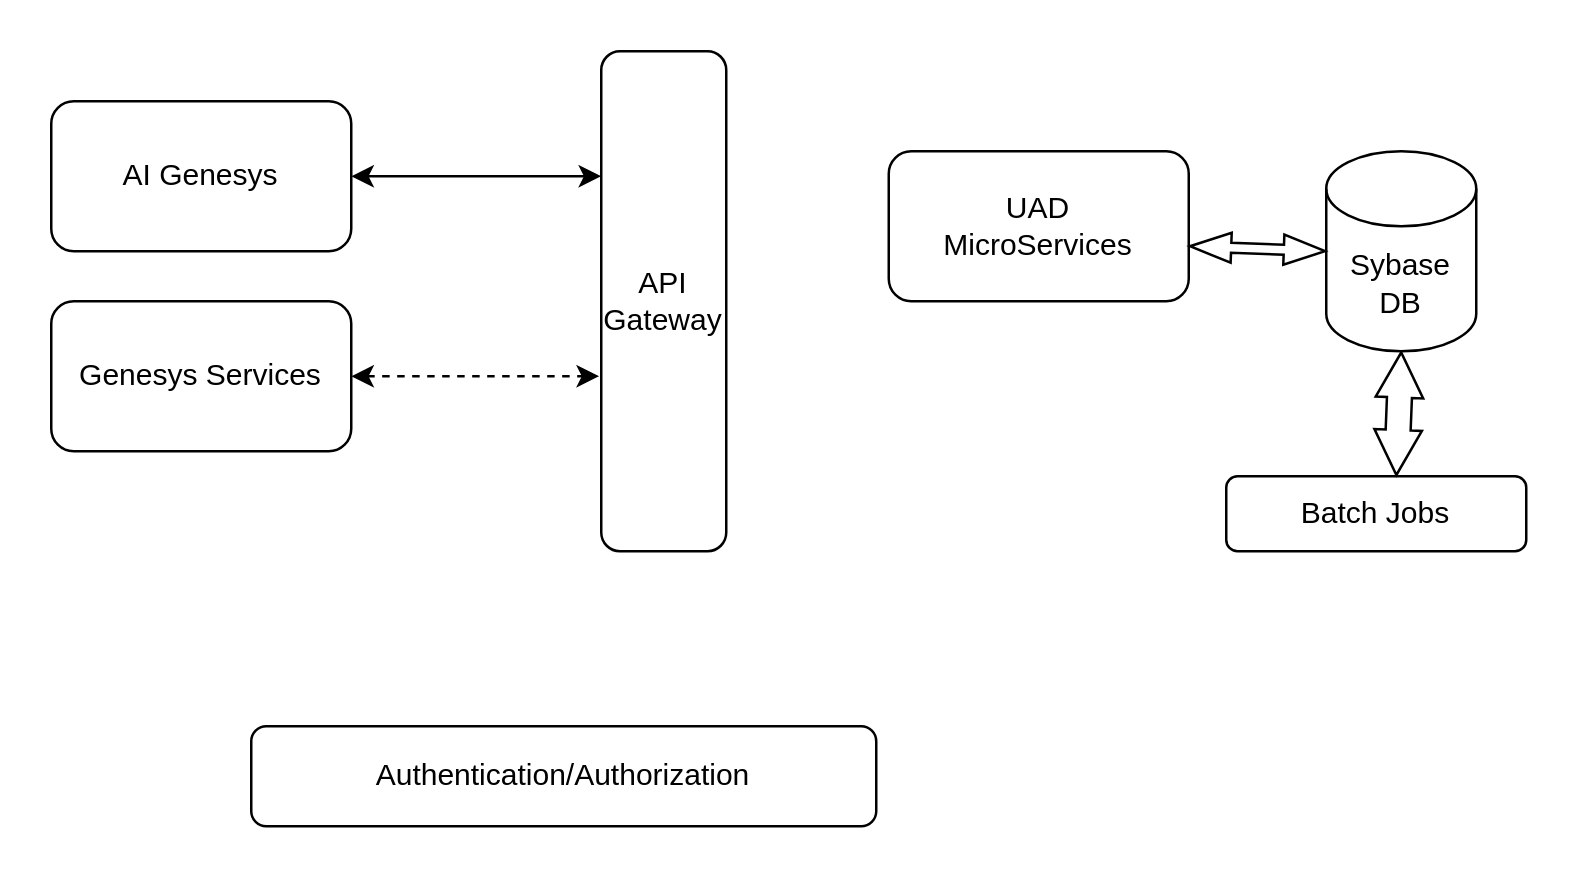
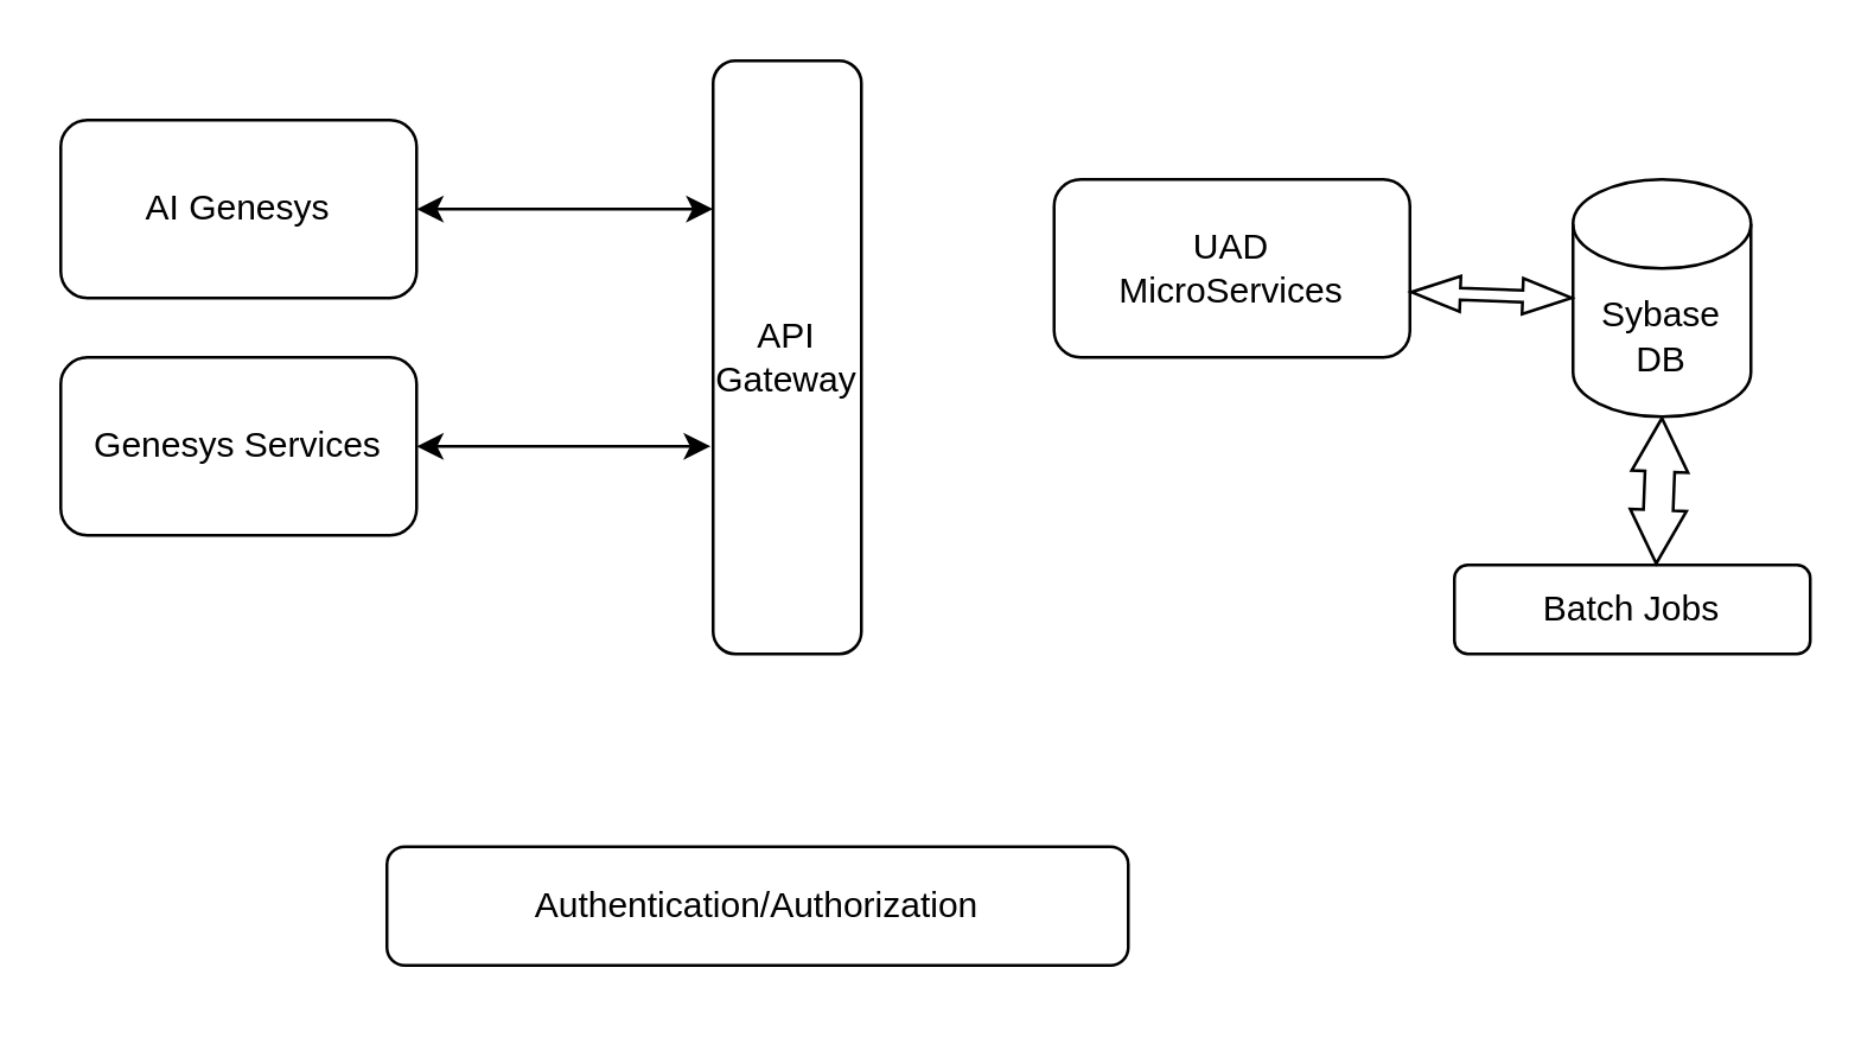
- <mxCell id="9" value="" style="endArrow=classic;startArrow=classic;html=1;rounded=0;exitX=1;exitY=0.5;exitDx=0;exitDy=0;entryX=-0.017;entryY=0.65;entryDx=0;entryDy=0;entryPerimeter=0;dashed=1;" edge="1" parent="1" source="8" target="10"><mxGeometry width="50" height="50" relative="1" as="geometry"><mxPoint x="360" y="250" as="sourcePoint" /><mxPoint x="190" y="180" as="targetPoint" /></mxGeometry></mxCell>
+ <mxCell id="9" value="" style="endArrow=classic;startArrow=classic;html=1;rounded=0;exitX=1;exitY=0.5;exitDx=0;exitDy=0;entryX=-0.017;entryY=0.65;entryDx=0;entryDy=0;entryPerimeter=0;" edge="1" parent="1" source="8" target="10"><mxGeometry width="50" height="50" relative="1" as="geometry"><mxPoint x="360" y="250" as="sourcePoint" /><mxPoint x="190" y="180" as="targetPoint" /></mxGeometry></mxCell>
- <mxCell id="3" value="Authentication/Authorization" style="rounded=1;whiteSpace=wrap;html=1;" vertex="1" parent="1"><mxGeometry x="100" y="290" width="250" height="40" as="geometry" /></mxCell>
+ <mxCell id="3" value="Authentication/Authorization" style="rounded=1;whiteSpace=wrap;html=1;" vertex="1" parent="1"><mxGeometry x="130" y="285" width="250" height="40" as="geometry" /></mxCell>
